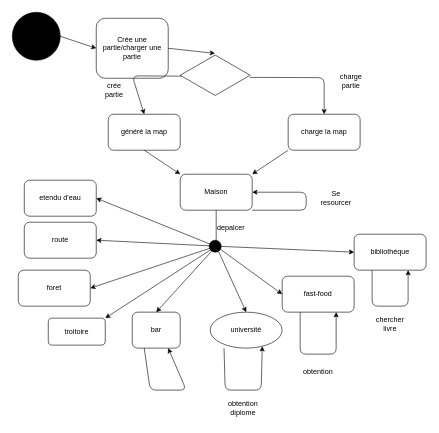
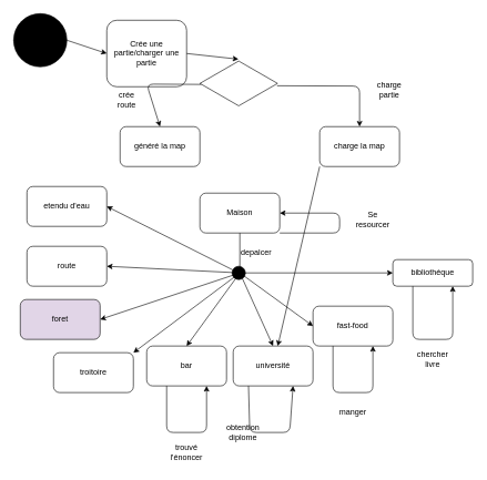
- <mxCell id="11" value="crée partie" style="text;html=1;strokeColor=none;fillColor=none;align=center;verticalAlign=middle;whiteSpace=wrap;rounded=0;" vertex="1" parent="1"><mxGeometry x="170" y="140" width="40" height="20" as="geometry" /></mxCell>
+ <mxCell id="11" value="crée route" style="text;html=1;strokeColor=none;fillColor=none;align=center;verticalAlign=middle;whiteSpace=wrap;rounded=0;" vertex="1" parent="1"><mxGeometry x="170" y="140" width="40" height="20" as="geometry" /></mxCell>
- <mxCell id="15" value="" style="endArrow=classic;html=1;entryX=1;entryY=0;entryDx=0;entryDy=0;exitX=0;exitY=1;exitDx=0;exitDy=0;" edge="1" parent="1" source="7" target="13"><mxGeometry width="50" height="50" relative="1" as="geometry"><mxPoint x="350" y="290" as="sourcePoint" /><mxPoint x="400" y="240" as="targetPoint" /></mxGeometry></mxCell>
+ <mxCell id="15" value="" style="endArrow=classic;html=1;exitX=0;exitY=1;exitDx=0;exitDy=0;" edge="1" parent="1" source="7" target="22"><mxGeometry width="50" height="50" relative="1" as="geometry"><mxPoint x="350" y="290" as="sourcePoint" /><mxPoint x="400" y="240" as="targetPoint" /></mxGeometry></mxCell>
- <mxCell id="14" value="" style="endArrow=classic;html=1;exitX=0.5;exitY=1;exitDx=0;exitDy=0;entryX=0;entryY=0;entryDx=0;entryDy=0;" edge="1" parent="1" source="8" target="13"><mxGeometry width="50" height="50" relative="1" as="geometry"><mxPoint x="350" y="290" as="sourcePoint" /><mxPoint x="400" y="240" as="targetPoint" /></mxGeometry></mxCell>
- <mxCell id="42" value="etendu d'eau" style="rounded=1;whiteSpace=wrap;html=1;fillColor=#FFFFFF;" vertex="1" parent="1"><mxGeometry x="40" y="300" width="120" height="60" as="geometry" /></mxCell>
+ <mxCell id="42" value="etendu d'eau" style="rounded=1;whiteSpace=wrap;html=1;fillColor=#FFFFFF;" vertex="1" parent="1"><mxGeometry x="40" y="280" width="120" height="60" as="geometry" /></mxCell>
- <mxCell id="18" value="bibliothéque" style="rounded=1;whiteSpace=wrap;html=1;fillColor=#FFFFFF;" vertex="1" parent="1"><mxGeometry x="590" y="390" width="120" height="60" as="geometry" /></mxCell>
+ <mxCell id="18" value="bibliothéque" style="rounded=1;whiteSpace=wrap;html=1;fillColor=#FFFFFF;" vertex="1" parent="1"><mxGeometry x="590" y="390" width="120" height="40" as="geometry" /></mxCell>
- <mxCell id="30" value="foret" style="rounded=1;whiteSpace=wrap;html=1;fillColor=#FFFFFF;" vertex="1" parent="1"><mxGeometry x="30" y="450" width="120" height="60" as="geometry" /></mxCell>
+ <mxCell id="30" value="foret" style="rounded=1;whiteSpace=wrap;html=1;fillColor=#e1d5e7;" vertex="1" parent="1"><mxGeometry x="30" y="450" width="120" height="60" as="geometry" /></mxCell>
- <mxCell id="23" value="bar" style="rounded=1;whiteSpace=wrap;html=1;fillColor=#FFFFFF;" vertex="1" parent="1"><mxGeometry x="220" y="520" width="80" height="60" as="geometry" /></mxCell>
+ <mxCell id="23" value="bar" style="rounded=1;whiteSpace=wrap;html=1;fillColor=#FFFFFF;" vertex="1" parent="1"><mxGeometry x="220" y="520" width="120" height="60" as="geometry" /></mxCell>
- <mxCell id="22" value="université" style="ellipse;whiteSpace=wrap;html=1;fillColor=#FFFFFF;" vertex="1" parent="1"><mxGeometry x="350" y="520" width="120" height="60" as="geometry" /></mxCell>
+ <mxCell id="22" value="université" style="rounded=1;whiteSpace=wrap;html=1;fillColor=#FFFFFF;" vertex="1" parent="1"><mxGeometry x="350" y="520" width="120" height="60" as="geometry" /></mxCell>
- <mxCell id="28" value="troitoire" style="rounded=1;whiteSpace=wrap;html=1;fillColor=#FFFFFF;" vertex="1" parent="1"><mxGeometry x="80" y="530" width="95" height="45" as="geometry" /></mxCell>
+ <mxCell id="28" value="troitoire" style="rounded=1;whiteSpace=wrap;html=1;fillColor=#FFFFFF;" vertex="1" parent="1"><mxGeometry x="80" y="530" width="120" height="60" as="geometry" /></mxCell>
- <mxCell id="37" value="obtention" style="text;html=1;strokeColor=none;fillColor=none;align=center;verticalAlign=middle;whiteSpace=wrap;rounded=0;" vertex="1" parent="1"><mxGeometry x="495" y="600" width="70" height="40" as="geometry" /></mxCell>
+ <mxCell id="37" value="manger" style="text;html=1;strokeColor=none;fillColor=none;align=center;verticalAlign=middle;whiteSpace=wrap;rounded=0;" vertex="1" parent="1"><mxGeometry x="495" y="600" width="70" height="40" as="geometry" /></mxCell>
+ <mxCell id="41" value="trouvé l'énoncer" style="text;html=1;strokeColor=none;fillColor=none;align=center;verticalAlign=middle;whiteSpace=wrap;rounded=0;" vertex="1" parent="1"><mxGeometry x="245" y="660" width="70" height="40" as="geometry" /></mxCell>
- <mxCell id="39" value="obtention diplome" style="text;html=1;strokeColor=none;fillColor=none;align=center;verticalAlign=middle;whiteSpace=wrap;rounded=0;" vertex="1" parent="1"><mxGeometry x="370" y="660" width="70" height="40" as="geometry" /></mxCell>
+ <mxCell id="39" value="obtention diplome" style="text;html=1;strokeColor=none;fillColor=none;align=center;verticalAlign=middle;whiteSpace=wrap;rounded=0;" vertex="1" parent="1"><mxGeometry x="330" y="630" width="70" height="40" as="geometry" /></mxCell>
